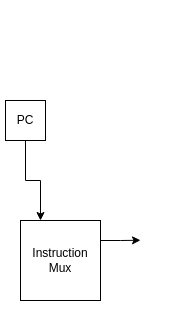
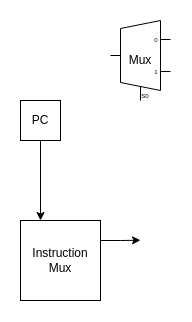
+ <mxCell id="6" value="&lt;div&gt;Mux&lt;/div&gt;" style="shadow=0;dashed=0;align=center;html=1;strokeWidth=1;shape=mxgraph.electrical.abstract.mux2;operation=demux;whiteSpace=wrap;" vertex="1" parent="1"><mxGeometry x="110" y="20" width="60" height="80" as="geometry" /></mxCell>
- <mxCell id="5" value="PC" style="whiteSpace=wrap;html=1;aspect=fixed;" vertex="1" parent="1"><mxGeometry x="5" y="100" width="40" height="40" as="geometry" /></mxCell>
+ <mxCell id="5" value="PC" style="whiteSpace=wrap;html=1;aspect=fixed;" vertex="1" parent="1"><mxGeometry x="20" y="100" width="40" height="40" as="geometry" /></mxCell>
